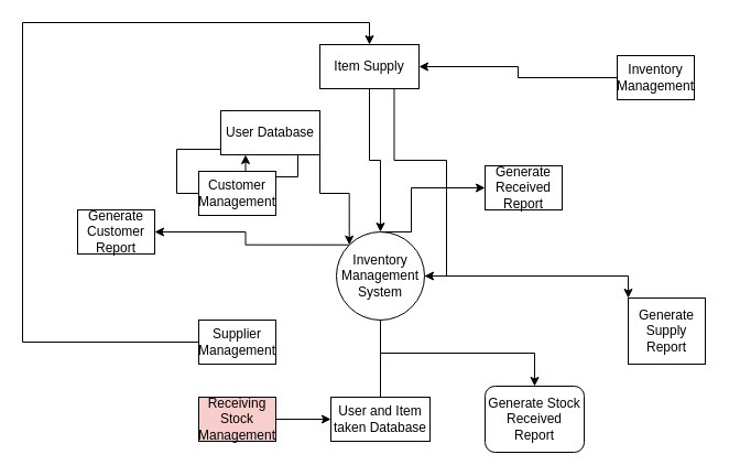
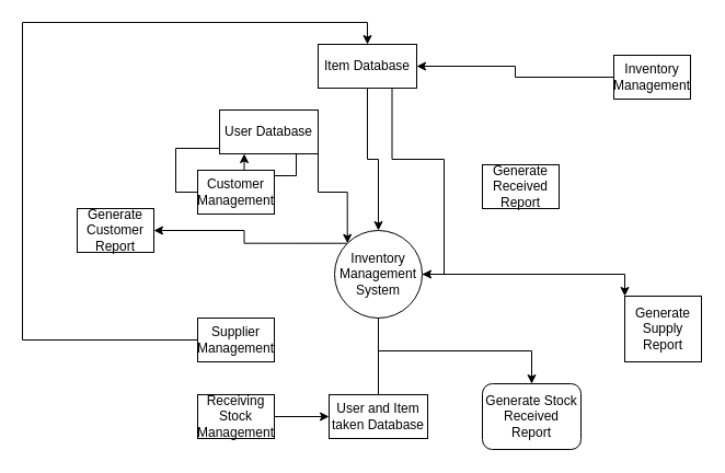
- <mxCell id="23" value="Item Supply" style="rounded=0;whiteSpace=wrap;html=1;" vertex="1" parent="1"><mxGeometry x="290" y="40" width="90" height="40" as="geometry" /></mxCell>
+ <mxCell id="23" value="Item Database" style="rounded=0;whiteSpace=wrap;html=1;" vertex="1" parent="1"><mxGeometry x="290" y="40" width="90" height="40" as="geometry" /></mxCell>
- <mxCell id="2" style="edgeStyle=orthogonalEdgeStyle;rounded=0;orthogonalLoop=1;jettySize=auto;html=1;exitX=0.5;exitY=0;exitDx=0;exitDy=0;entryX=0;entryY=0.5;entryDx=0;entryDy=0;" edge="1" parent="1" source="6" target="13"><mxGeometry relative="1" as="geometry"><Array as="points"><mxPoint x="373" y="210" /><mxPoint x="373" y="170" /></Array></mxGeometry></mxCell>
- <mxCell id="12" value="Receiving Stock Management" style="rounded=0;whiteSpace=wrap;html=1;fillColor=#f8cecc;" vertex="1" parent="1"><mxGeometry x="180" y="360" width="70" height="40" as="geometry" /></mxCell>
+ <mxCell id="12" value="Receiving Stock Management" style="rounded=0;whiteSpace=wrap;html=1;" vertex="1" parent="1"><mxGeometry x="180" y="360" width="70" height="40" as="geometry" /></mxCell>
